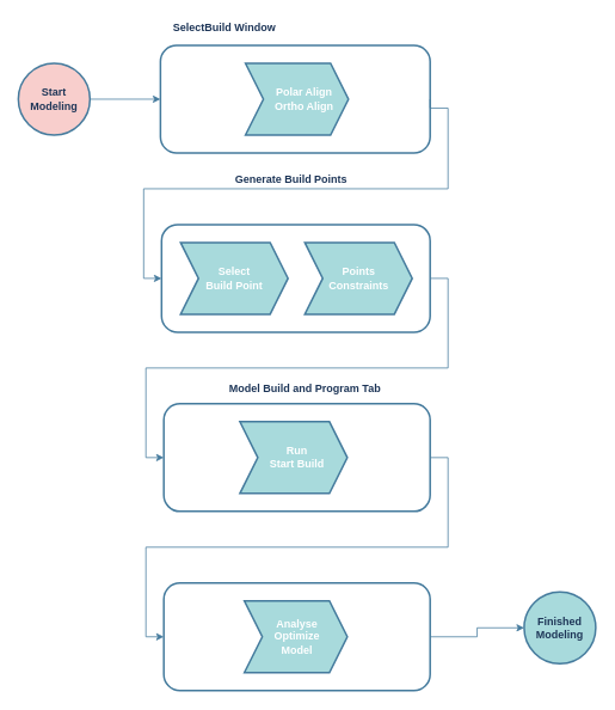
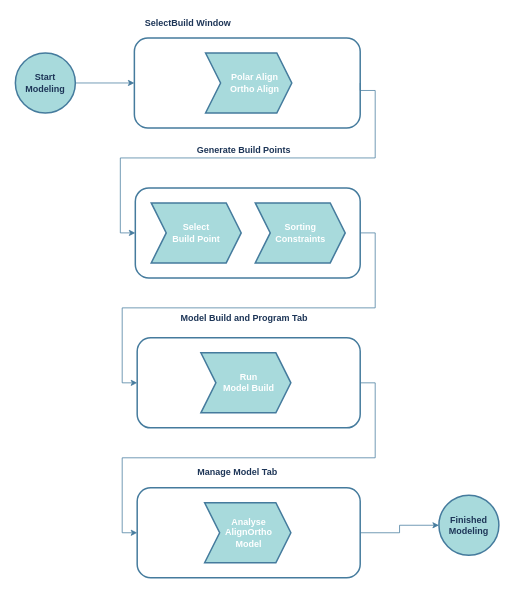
- <mxCell id="9" value="Start&lt;br&gt;Modeling" style="ellipse;whiteSpace=wrap;html=1;aspect=fixed;fontStyle=1;strokeWidth=2;fillColor=#f8cecc;strokeColor=#457B9D;fontColor=#1D3557;labelBackgroundColor=none;" parent="1" vertex="1"><mxGeometry x="20" y="70" width="80" height="80" as="geometry" /></mxCell>
+ <mxCell id="9" value="Start&lt;br&gt;Modeling" style="ellipse;whiteSpace=wrap;html=1;aspect=fixed;fontStyle=1;strokeWidth=2;fillColor=#A8DADC;strokeColor=#457B9D;fontColor=#1D3557;labelBackgroundColor=none;" parent="1" vertex="1"><mxGeometry x="20" y="70" width="80" height="80" as="geometry" /></mxCell>
- <mxCell id="26" value="&lt;font color=&quot;#ffffff&quot;&gt;Points&lt;br style=&quot;border-color: var(--border-color);&quot;&gt;Constraints&lt;/font&gt;" style="text;html=1;strokeColor=none;fillColor=none;align=center;verticalAlign=middle;whiteSpace=wrap;rounded=0;fontStyle=1;strokeWidth=2;labelBackgroundColor=none;fontColor=#1D3557;" parent="1" vertex="1"><mxGeometry x="328.75" y="275" width="142.5" height="70" as="geometry" /></mxCell>
+ <mxCell id="26" value="&lt;font color=&quot;#ffffff&quot;&gt;Sorting&lt;br style=&quot;border-color: var(--border-color);&quot;&gt;Constraints&lt;/font&gt;" style="text;html=1;strokeColor=none;fillColor=none;align=center;verticalAlign=middle;whiteSpace=wrap;rounded=0;fontStyle=1;strokeWidth=2;labelBackgroundColor=none;fontColor=#1D3557;" parent="1" vertex="1"><mxGeometry x="328.75" y="275" width="142.5" height="70" as="geometry" /></mxCell>
- <mxCell id="16" value="Model Build and Program Tab" style="text;html=1;strokeColor=none;fillColor=none;align=center;verticalAlign=middle;whiteSpace=wrap;rounded=0;fontStyle=1;strokeWidth=2;labelBackgroundColor=none;fontColor=#1D3557;" parent="1" vertex="1"><mxGeometry x="250" y="424" width="181.25" height="20" as="geometry" /></mxCell>
+ <mxCell id="16" value="Model Build and Program Tab" style="text;html=1;strokeColor=none;fillColor=none;align=center;verticalAlign=middle;whiteSpace=wrap;rounded=0;fontStyle=1;strokeWidth=2;labelBackgroundColor=none;fontColor=#1D3557;" parent="1" vertex="1"><mxGeometry x="235" y="414" width="181.25" height="20" as="geometry" /></mxCell>
- <mxCell id="23" value="&lt;font color=&quot;#ffffff&quot;&gt;Run&lt;br style=&quot;border-color: var(--border-color);&quot;&gt;Start Build&lt;/font&gt;" style="text;html=1;strokeColor=none;fillColor=none;align=center;verticalAlign=middle;whiteSpace=wrap;rounded=0;fontStyle=1;strokeWidth=2;labelBackgroundColor=none;fontColor=#1D3557;" parent="1" vertex="1"><mxGeometry x="260" y="475" width="142.5" height="70" as="geometry" /></mxCell>
+ <mxCell id="23" value="&lt;font color=&quot;#ffffff&quot;&gt;Run&lt;br style=&quot;border-color: var(--border-color);&quot;&gt;Model Build&lt;/font&gt;" style="text;html=1;strokeColor=none;fillColor=none;align=center;verticalAlign=middle;whiteSpace=wrap;rounded=0;fontStyle=1;strokeWidth=2;labelBackgroundColor=none;fontColor=#1D3557;" parent="1" vertex="1"><mxGeometry x="260" y="475" width="142.5" height="70" as="geometry" /></mxCell>
+ <mxCell id="17" value="Manage Model Tab" style="text;html=1;strokeColor=none;fillColor=none;align=center;verticalAlign=middle;whiteSpace=wrap;rounded=0;fontStyle=1;strokeWidth=2;labelBackgroundColor=none;fontColor=#1D3557;" parent="1" vertex="1"><mxGeometry x="245" y="620" width="142.5" height="20" as="geometry" /></mxCell>
- <mxCell id="22" value="&lt;font color=&quot;#ffffff&quot;&gt;Analyse&lt;br style=&quot;border-color: var(--border-color);&quot;&gt;Optimize&lt;br style=&quot;border-color: var(--border-color);&quot;&gt;Model&lt;/font&gt;" style="text;html=1;strokeColor=none;fillColor=none;align=center;verticalAlign=middle;whiteSpace=wrap;rounded=0;fontStyle=1;strokeWidth=2;labelBackgroundColor=none;fontColor=#1D3557;" parent="1" vertex="1"><mxGeometry x="260" y="675" width="142.5" height="70" as="geometry" /></mxCell>
+ <mxCell id="22" value="&lt;font color=&quot;#ffffff&quot;&gt;Analyse&lt;br style=&quot;border-color: var(--border-color);&quot;&gt;AlignOrtho&lt;br style=&quot;border-color: var(--border-color);&quot;&gt;Model&lt;/font&gt;" style="text;html=1;strokeColor=none;fillColor=none;align=center;verticalAlign=middle;whiteSpace=wrap;rounded=0;fontStyle=1;strokeWidth=2;labelBackgroundColor=none;fontColor=#1D3557;" parent="1" vertex="1"><mxGeometry x="260" y="675" width="142.5" height="70" as="geometry" /></mxCell>
